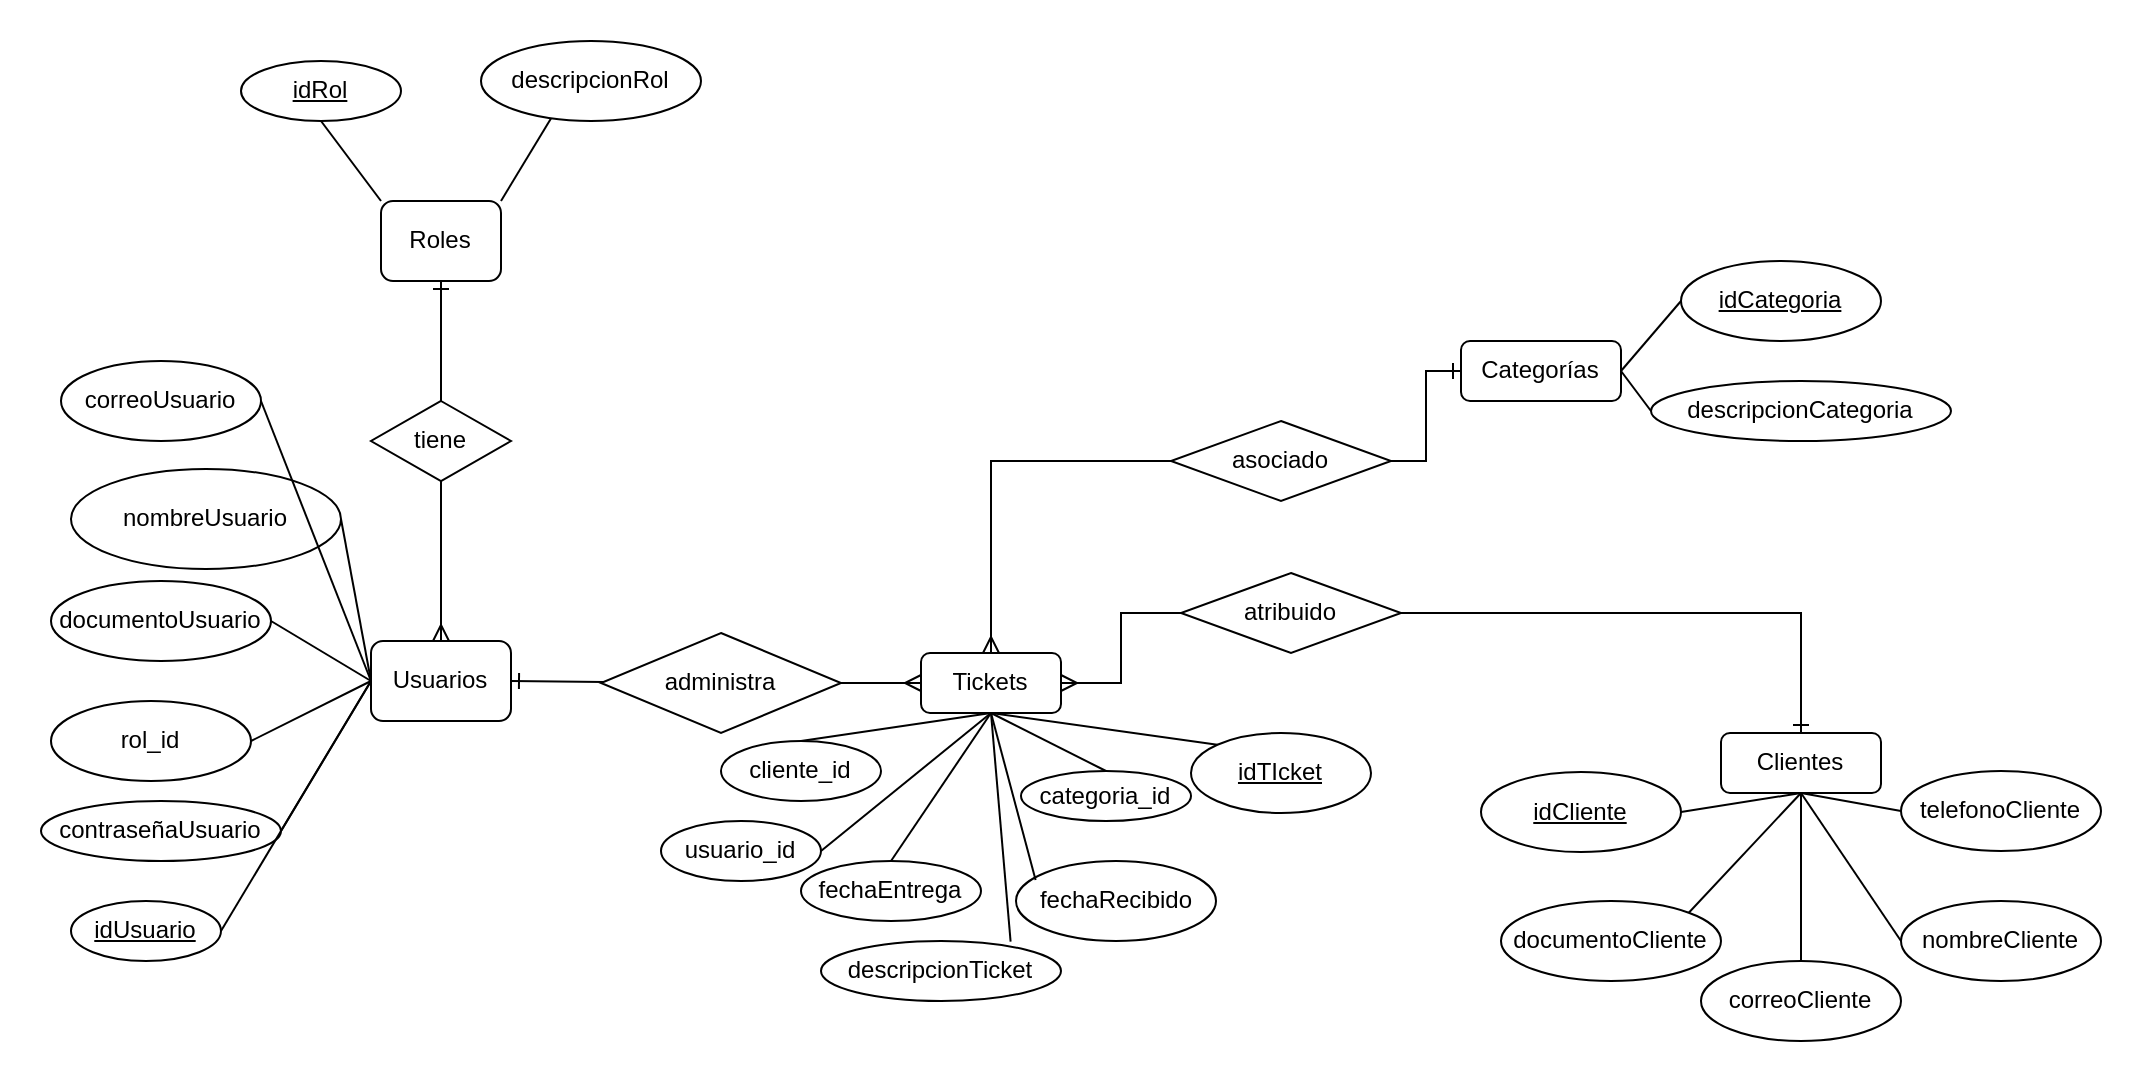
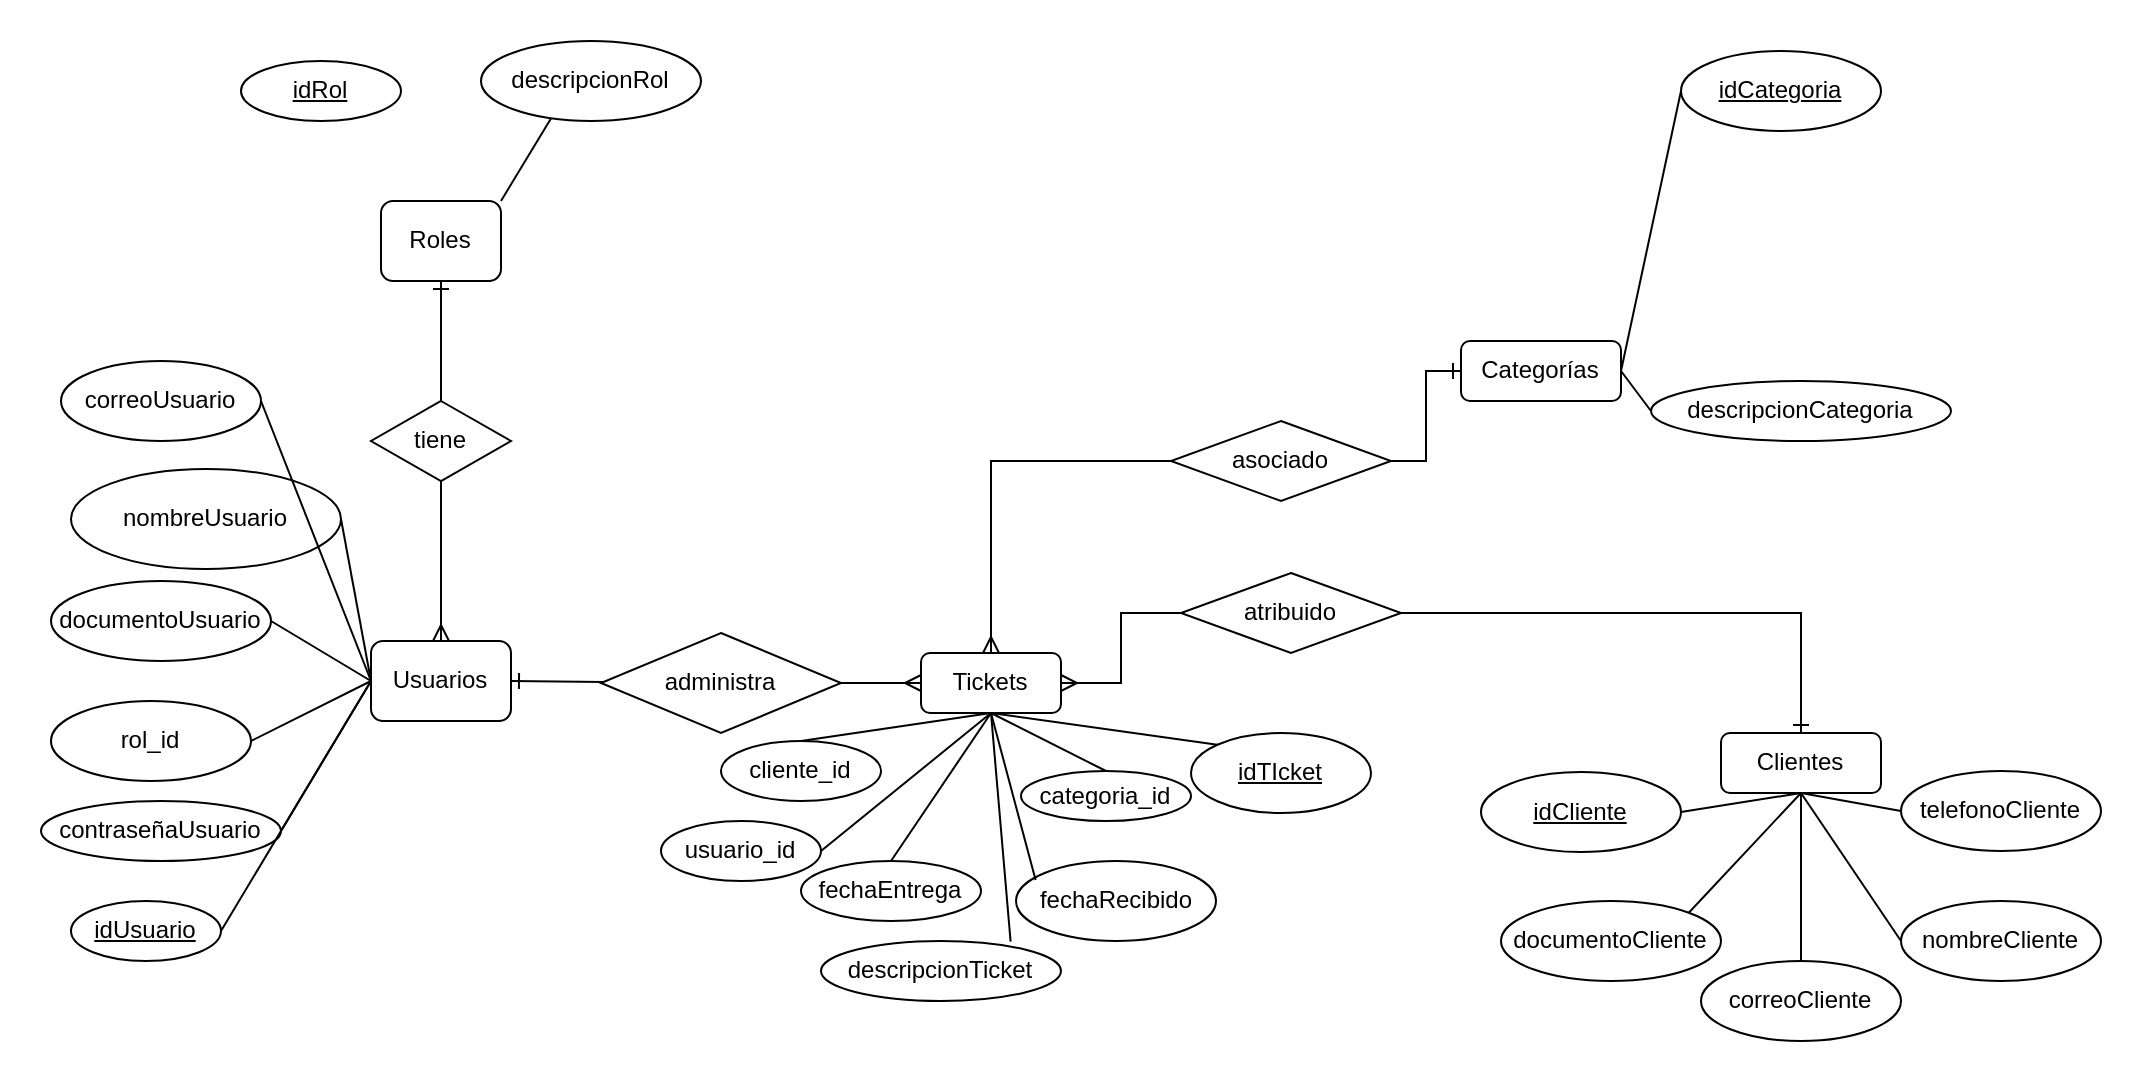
- <mxCell id="4" value="" style="endArrow=none;html=1;rounded=0;entryX=0.5;entryY=1;entryDx=0;entryDy=0;exitX=0;exitY=0;exitDx=0;exitDy=0;" parent="1" source="2" target="3" edge="1"><mxGeometry width="50" height="50" relative="1" as="geometry"><mxPoint x="70" y="180" as="sourcePoint" /><mxPoint x="120" y="130" as="targetPoint" /></mxGeometry></mxCell>
- <mxCell id="45" value="&lt;u&gt;idCategoria&lt;/u&gt;" style="ellipse;whiteSpace=wrap;html=1;align=center;" parent="1" vertex="1"><mxGeometry x="840" y="130" width="100" height="40" as="geometry" /></mxCell>
+ <mxCell id="45" value="&lt;u&gt;idCategoria&lt;/u&gt;" style="ellipse;whiteSpace=wrap;html=1;align=center;" parent="1" vertex="1"><mxGeometry x="840" y="25" width="100" height="40" as="geometry" /></mxCell>
